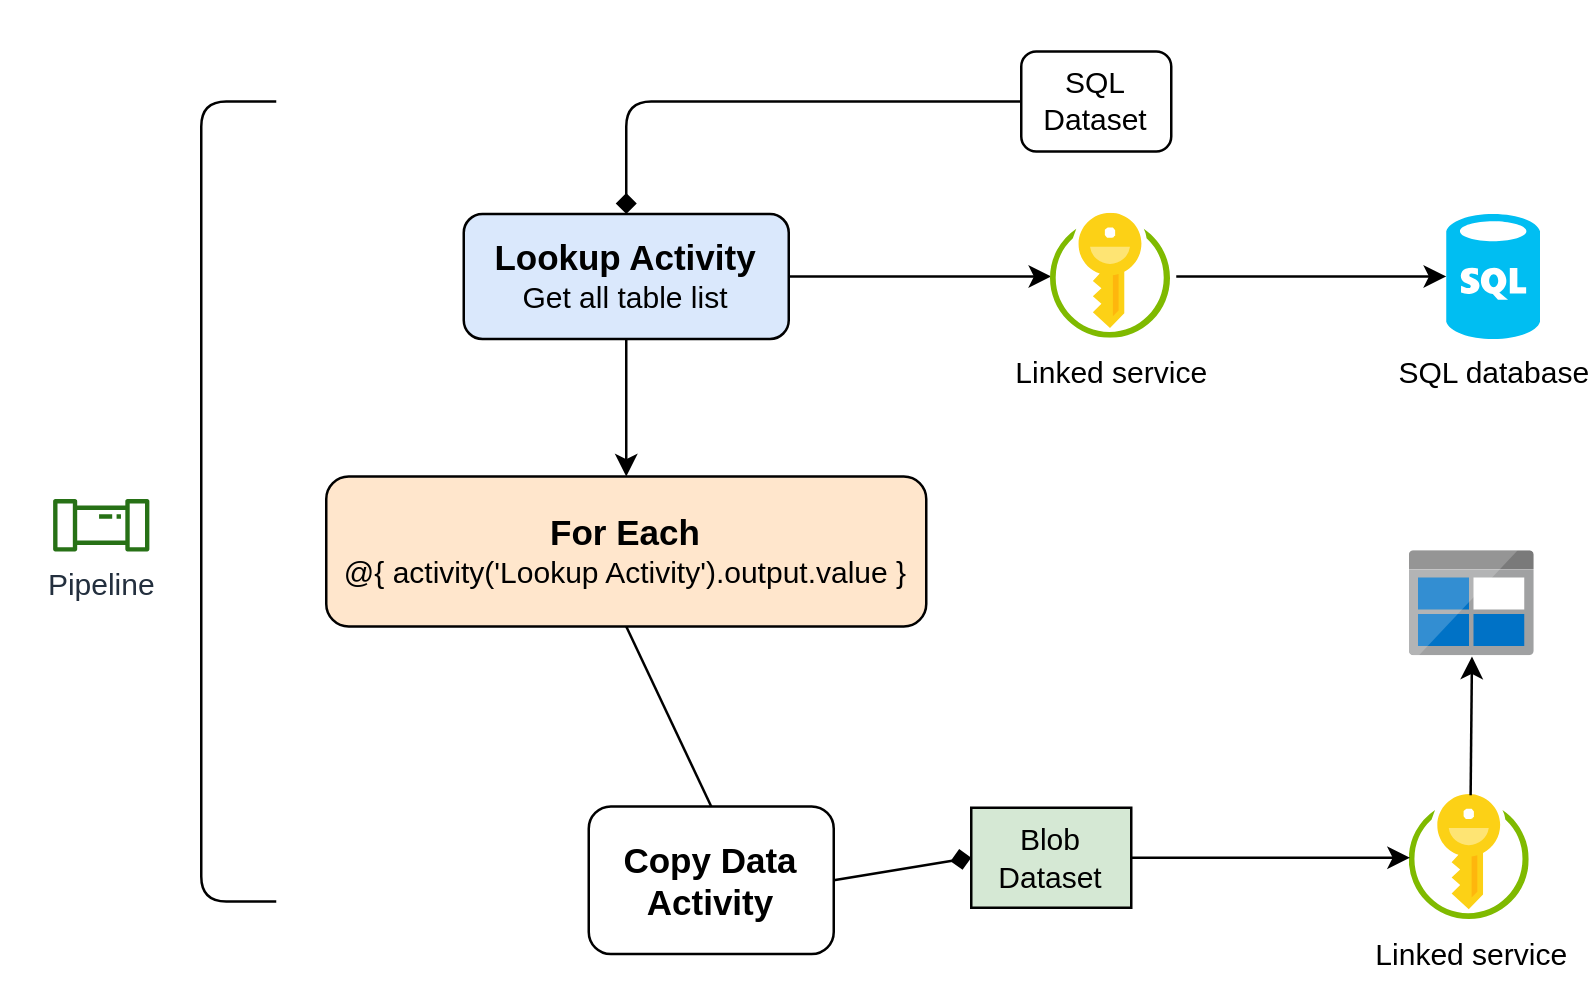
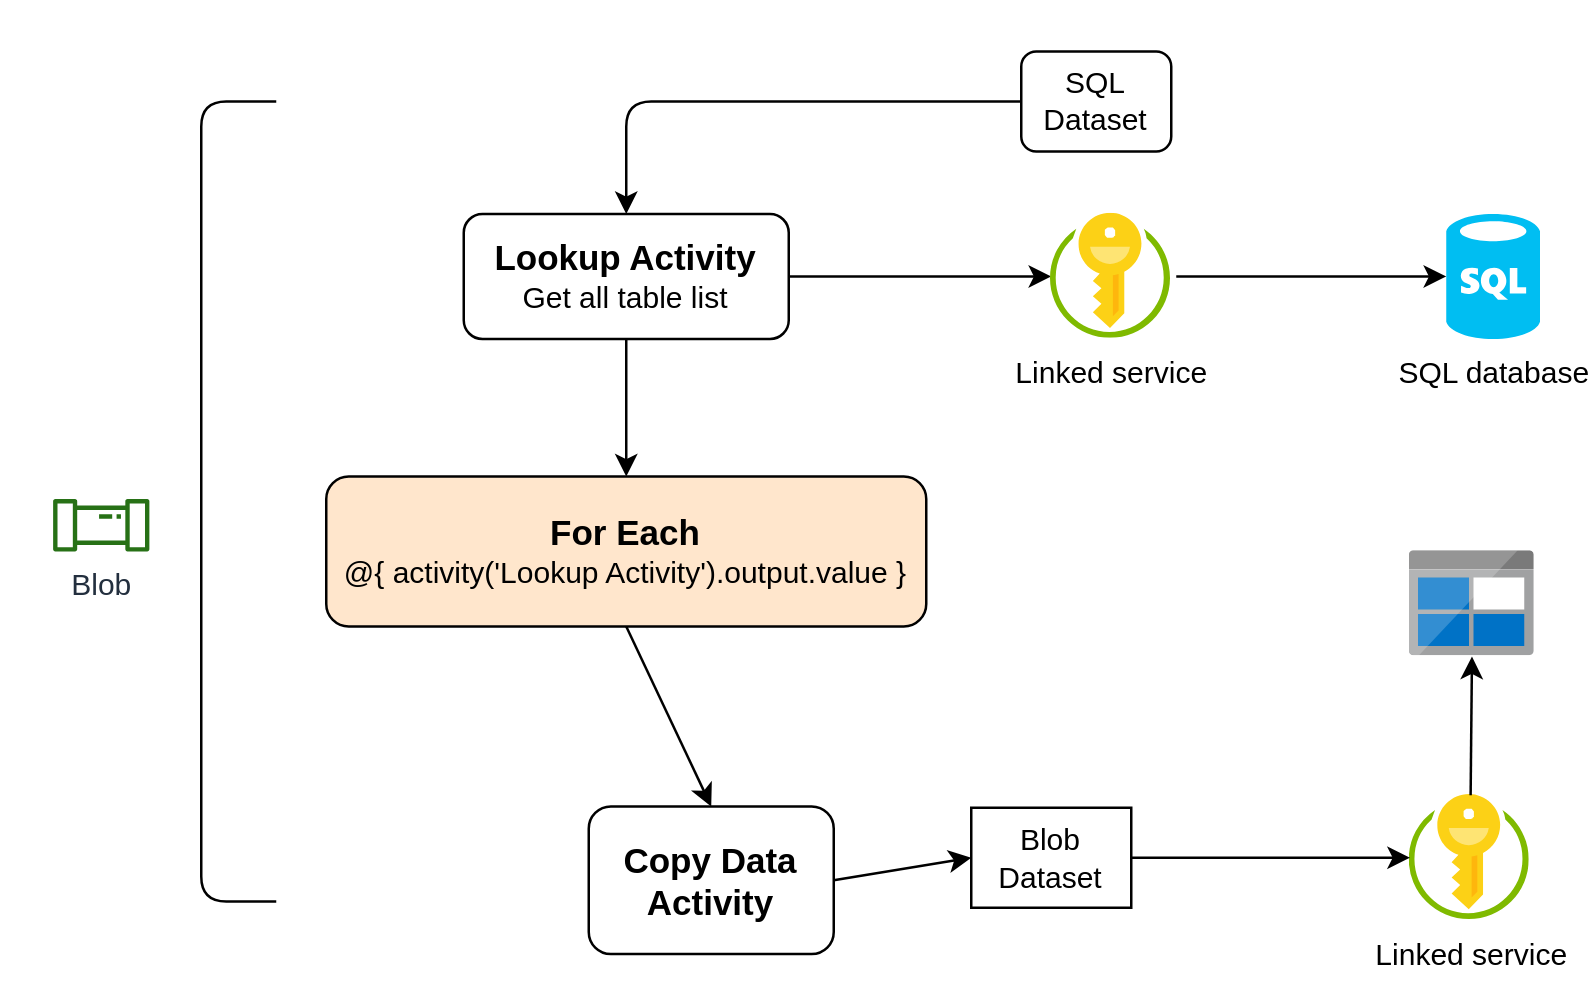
- <mxCell id="6" value="" style="endArrow=diamond;html=1;entryX=0.5;entryY=0;entryDx=0;entryDy=0;" edge="1" parent="1" source="8" target="9"><mxGeometry width="50" height="50" relative="1" as="geometry"><mxPoint x="640" y="40" as="sourcePoint" /><mxPoint x="250" y="80" as="targetPoint" /><Array as="points"><mxPoint x="250" y="40" /></Array></mxGeometry></mxCell>
+ <mxCell id="6" value="" style="endArrow=classic;html=1;entryX=0.5;entryY=0;entryDx=0;entryDy=0;" edge="1" parent="1" source="8" target="9"><mxGeometry width="50" height="50" relative="1" as="geometry"><mxPoint x="640" y="40" as="sourcePoint" /><mxPoint x="250" y="80" as="targetPoint" /><Array as="points"><mxPoint x="250" y="40" /></Array></mxGeometry></mxCell>
- <mxCell id="9" value="&lt;div&gt;&lt;br&gt;&lt;/div&gt;&lt;div style=&quot;font-size: 14px&quot;&gt;&lt;font style=&quot;font-size: 14px&quot;&gt;&lt;b&gt;Lookup Activity&lt;br&gt;&lt;/b&gt;&lt;/font&gt;&lt;/div&gt;&lt;div&gt;Get all table list&lt;br&gt;&lt;/div&gt;&lt;div&gt;&lt;br&gt;&lt;/div&gt;" style="rounded=1;whiteSpace=wrap;html=1;fillColor=#dae8fc;" vertex="1" parent="1"><mxGeometry x="185" y="85" width="130" height="50" as="geometry" /></mxCell>
+ <mxCell id="9" value="&lt;div&gt;&lt;br&gt;&lt;/div&gt;&lt;div style=&quot;font-size: 14px&quot;&gt;&lt;font style=&quot;font-size: 14px&quot;&gt;&lt;b&gt;Lookup Activity&lt;br&gt;&lt;/b&gt;&lt;/font&gt;&lt;/div&gt;&lt;div&gt;Get all table list&lt;br&gt;&lt;/div&gt;&lt;div&gt;&lt;br&gt;&lt;/div&gt;" style="rounded=1;whiteSpace=wrap;html=1;" vertex="1" parent="1"><mxGeometry x="185" y="85" width="130" height="50" as="geometry" /></mxCell>
- <mxCell id="10" value="Pipeline" style="outlineConnect=0;fontColor=#232F3E;gradientColor=none;fillColor=#277116;strokeColor=none;dashed=0;verticalLabelPosition=bottom;verticalAlign=top;align=center;html=1;fontSize=12;fontStyle=0;aspect=fixed;pointerEvents=1;shape=mxgraph.aws4.iot_analytics_pipeline;" vertex="1" parent="1"><mxGeometry x="20" y="199" width="40" height="21" as="geometry" /></mxCell>
+ <mxCell id="10" value="Blob" style="outlineConnect=0;fontColor=#232F3E;gradientColor=none;fillColor=#277116;strokeColor=none;dashed=0;verticalLabelPosition=bottom;verticalAlign=top;align=center;html=1;fontSize=12;fontStyle=0;aspect=fixed;pointerEvents=1;shape=mxgraph.aws4.iot_analytics_pipeline;" vertex="1" parent="1"><mxGeometry x="20" y="199" width="40" height="21" as="geometry" /></mxCell>
- <mxCell id="19" value="" style="endArrow=none;html=1;exitX=0.5;exitY=1;exitDx=0;exitDy=0;entryX=0.5;entryY=0;entryDx=0;entryDy=0;" edge="1" parent="1" source="11" target="18"><mxGeometry width="50" height="50" relative="1" as="geometry"><mxPoint x="130" y="450" as="sourcePoint" /><mxPoint x="180" y="400" as="targetPoint" /></mxGeometry></mxCell>
+ <mxCell id="19" value="" style="endArrow=classic;html=1;exitX=0.5;exitY=1;exitDx=0;exitDy=0;entryX=0.5;entryY=0;entryDx=0;entryDy=0;" edge="1" parent="1" source="11" target="18"><mxGeometry width="50" height="50" relative="1" as="geometry"><mxPoint x="130" y="450" as="sourcePoint" /><mxPoint x="180" y="400" as="targetPoint" /></mxGeometry></mxCell>
- <mxCell id="14" value="&lt;div&gt;Blob&lt;/div&gt;&lt;div&gt;Dataset&lt;br&gt;&lt;/div&gt;" style="rounded=0;whiteSpace=wrap;html=1;fillColor=#d5e8d4;" vertex="1" parent="1"><mxGeometry x="388" y="322.5" width="64" height="40" as="geometry" /></mxCell>
+ <mxCell id="14" value="&lt;div&gt;Blob&lt;/div&gt;&lt;div&gt;Dataset&lt;br&gt;&lt;/div&gt;" style="rounded=0;whiteSpace=wrap;html=1;" vertex="1" parent="1"><mxGeometry x="388" y="322.5" width="64" height="40" as="geometry" /></mxCell>
- <mxCell id="15" value="" style="endArrow=diamond;html=1;entryX=0;entryY=0.5;entryDx=0;entryDy=0;exitX=1;exitY=0.5;exitDx=0;exitDy=0;" edge="1" parent="1" source="18" target="14"><mxGeometry width="50" height="50" relative="1" as="geometry"><mxPoint x="130" y="360" as="sourcePoint" /><mxPoint x="180" y="310" as="targetPoint" /></mxGeometry></mxCell>
+ <mxCell id="15" value="" style="endArrow=classic;html=1;entryX=0;entryY=0.5;entryDx=0;entryDy=0;exitX=1;exitY=0.5;exitDx=0;exitDy=0;" edge="1" parent="1" source="18" target="14"><mxGeometry width="50" height="50" relative="1" as="geometry"><mxPoint x="130" y="360" as="sourcePoint" /><mxPoint x="180" y="310" as="targetPoint" /></mxGeometry></mxCell>
